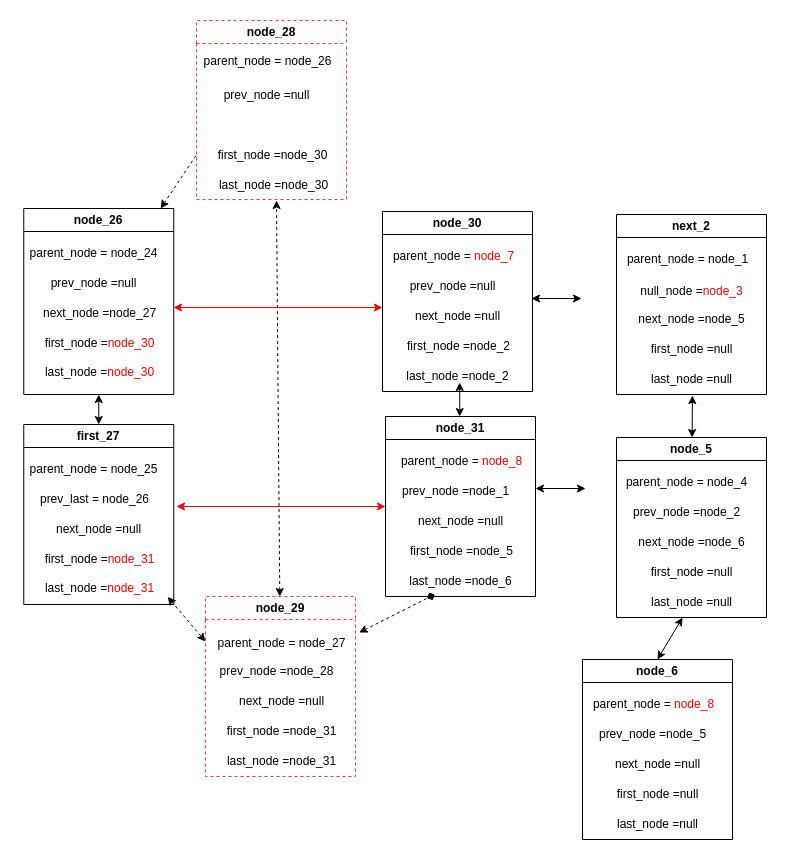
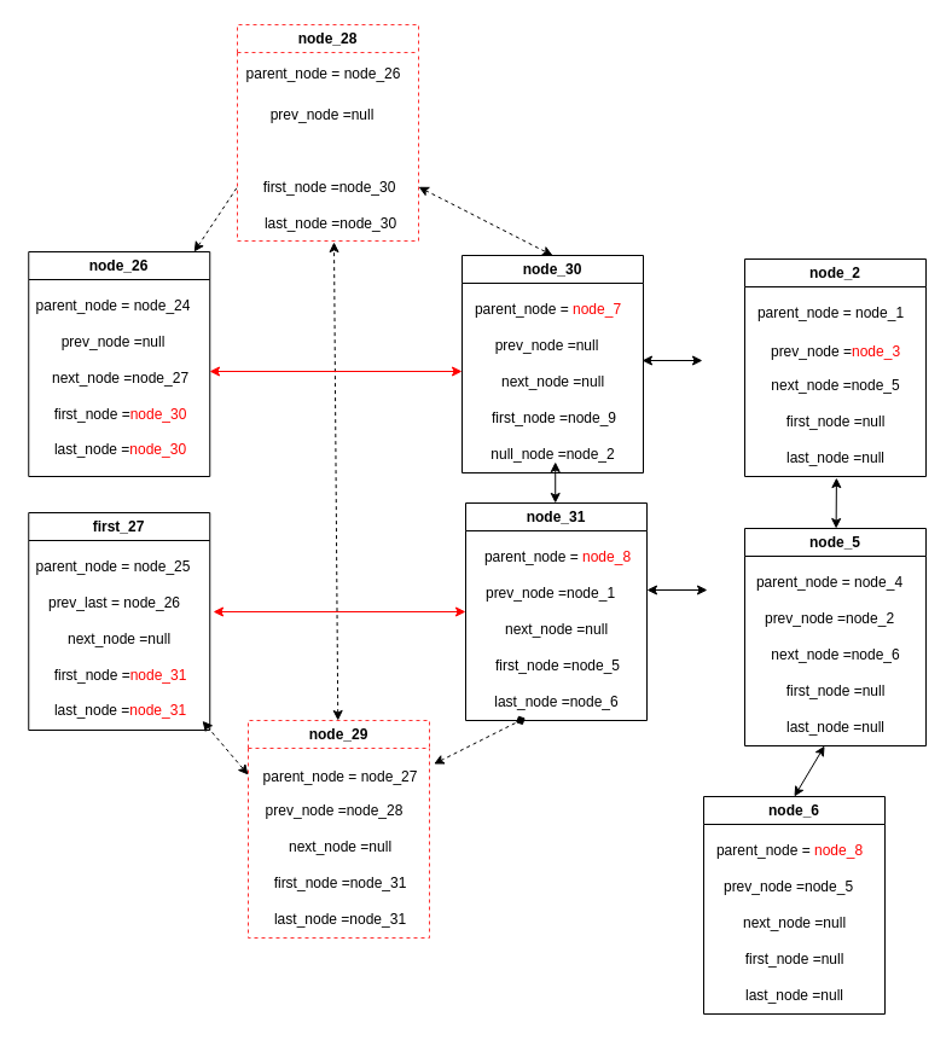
+ <mxCell id="52" value="" style="endArrow=classic;startArrow=classic;html=1;rounded=0;exitX=1;exitY=0.75;exitDx=0;exitDy=0;strokeColor=#000000;entryX=0.5;entryY=0;entryDx=0;entryDy=0;dashed=1;" parent="1" source="47" target="14" edge="1"><mxGeometry width="50" height="50" relative="1" as="geometry"><mxPoint x="328" y="284" as="sourcePoint" /><mxPoint x="664" as="targetPoint" y="214" /></mxGeometry></mxCell>
- <mxCell id="32" value="next_2" style="swimlane;whiteSpace=wrap;html=1;startSize=23;" parent="1" vertex="1"><mxGeometry x="616" width="150" height="180" as="geometry" y="214" /></mxCell>
+ <mxCell id="32" value="node_2" style="swimlane;whiteSpace=wrap;html=1;startSize=23;" parent="1" vertex="1"><mxGeometry x="616" width="150" height="180" as="geometry" y="214" /></mxCell>
- <mxCell id="34" value="null_node =&lt;font color=&quot;#ff0000&quot;&gt;node_3&lt;/font&gt;" style="text;html=1;align=center;verticalAlign=middle;resizable=0;points=[];autosize=1;strokeColor=none;fillColor=none;" parent="32" vertex="1"><mxGeometry x="12.5" y="64" width="125" height="26" as="geometry" /></mxCell>
+ <mxCell id="34" value="prev_node =&lt;font color=&quot;#ff0000&quot;&gt;node_3&lt;/font&gt;" style="text;html=1;align=center;verticalAlign=middle;resizable=0;points=[];autosize=1;strokeColor=none;fillColor=none;" parent="32" vertex="1"><mxGeometry x="12.5" y="64" width="125" height="26" as="geometry" /></mxCell>
- <mxCell id="19" value="first_node =node_2" style="text;html=1;align=center;verticalAlign=middle;resizable=0;points=[];autosize=1;strokeColor=none;fillColor=none;" parent="14" vertex="1"><mxGeometry x="15" y="122" width="121" height="26" as="geometry" /></mxCell>
+ <mxCell id="19" value="first_node =node_9" style="text;html=1;align=center;verticalAlign=middle;resizable=0;points=[];autosize=1;strokeColor=none;fillColor=none;" parent="14" vertex="1"><mxGeometry x="15" y="122" width="121" height="26" as="geometry" /></mxCell>
- <mxCell id="17" value="last_node =node_2" style="text;html=1;align=center;verticalAlign=middle;resizable=0;points=[];autosize=1;strokeColor=none;fillColor=none;" parent="14" vertex="1"><mxGeometry x="15" y="152" width="120" height="26" as="geometry" /></mxCell>
+ <mxCell id="17" value="null_node =node_2" style="text;html=1;align=center;verticalAlign=middle;resizable=0;points=[];autosize=1;strokeColor=none;fillColor=none;" parent="14" vertex="1"><mxGeometry x="15" y="152" width="120" height="26" as="geometry" /></mxCell>
- <mxCell id="44" value="" style="endArrow=classic;startArrow=classic;html=1;rounded=0;exitX=0.5;exitY=1;exitDx=0;exitDy=0;entryX=0.5;entryY=0;entryDx=0;entryDy=0;" parent="1" source="8" target="20" edge="1"><mxGeometry width="50" height="50" relative="1" as="geometry"><mxPoint x="336" y="364" as="sourcePoint" /><mxPoint x="386" y="314" as="targetPoint" /></mxGeometry></mxCell>
